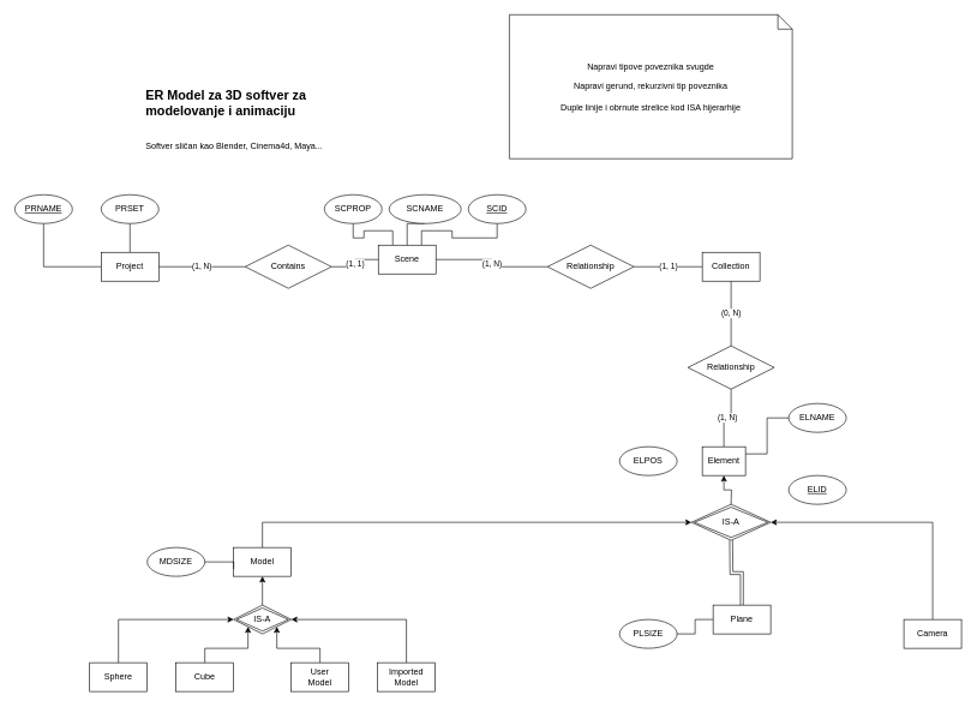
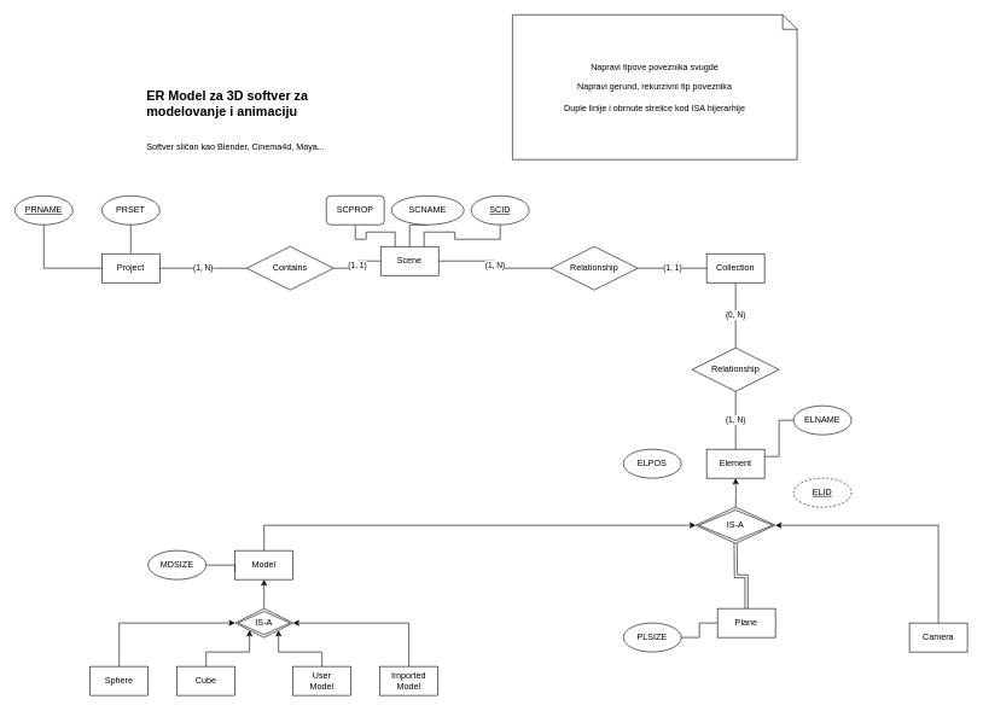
- <mxCell id="27" value="SCPROP" style="ellipse;whiteSpace=wrap;html=1;align=center;" parent="1" vertex="1"><mxGeometry x="450" y="270" width="80" height="40" as="geometry" /></mxCell>
+ <mxCell id="27" value="SCPROP" style="whiteSpace=wrap;html=1;align=center;rounded=1;" parent="1" vertex="1"><mxGeometry x="450" y="270" width="80" height="40" as="geometry" /></mxCell>
- <mxCell id="39" value="Element" style="whiteSpace=wrap;html=1;align=center;" vertex="1" parent="1"><mxGeometry x="975" y="620" width="60" height="40" as="geometry" /></mxCell>
+ <mxCell id="39" value="Element" style="whiteSpace=wrap;html=1;align=center;" vertex="1" parent="1"><mxGeometry x="975" y="620" width="80" height="40" as="geometry" /></mxCell>
- <mxCell id="41" value="ELID" style="ellipse;whiteSpace=wrap;html=1;align=center;fontStyle=4;" vertex="1" parent="1"><mxGeometry x="1095" y="660" width="80" height="40" as="geometry" /></mxCell>
+ <mxCell id="41" value="ELID" style="ellipse;whiteSpace=wrap;html=1;align=center;fontStyle=4;dashed=1;" vertex="1" parent="1"><mxGeometry x="1095" y="660" width="80" height="40" as="geometry" /></mxCell>
